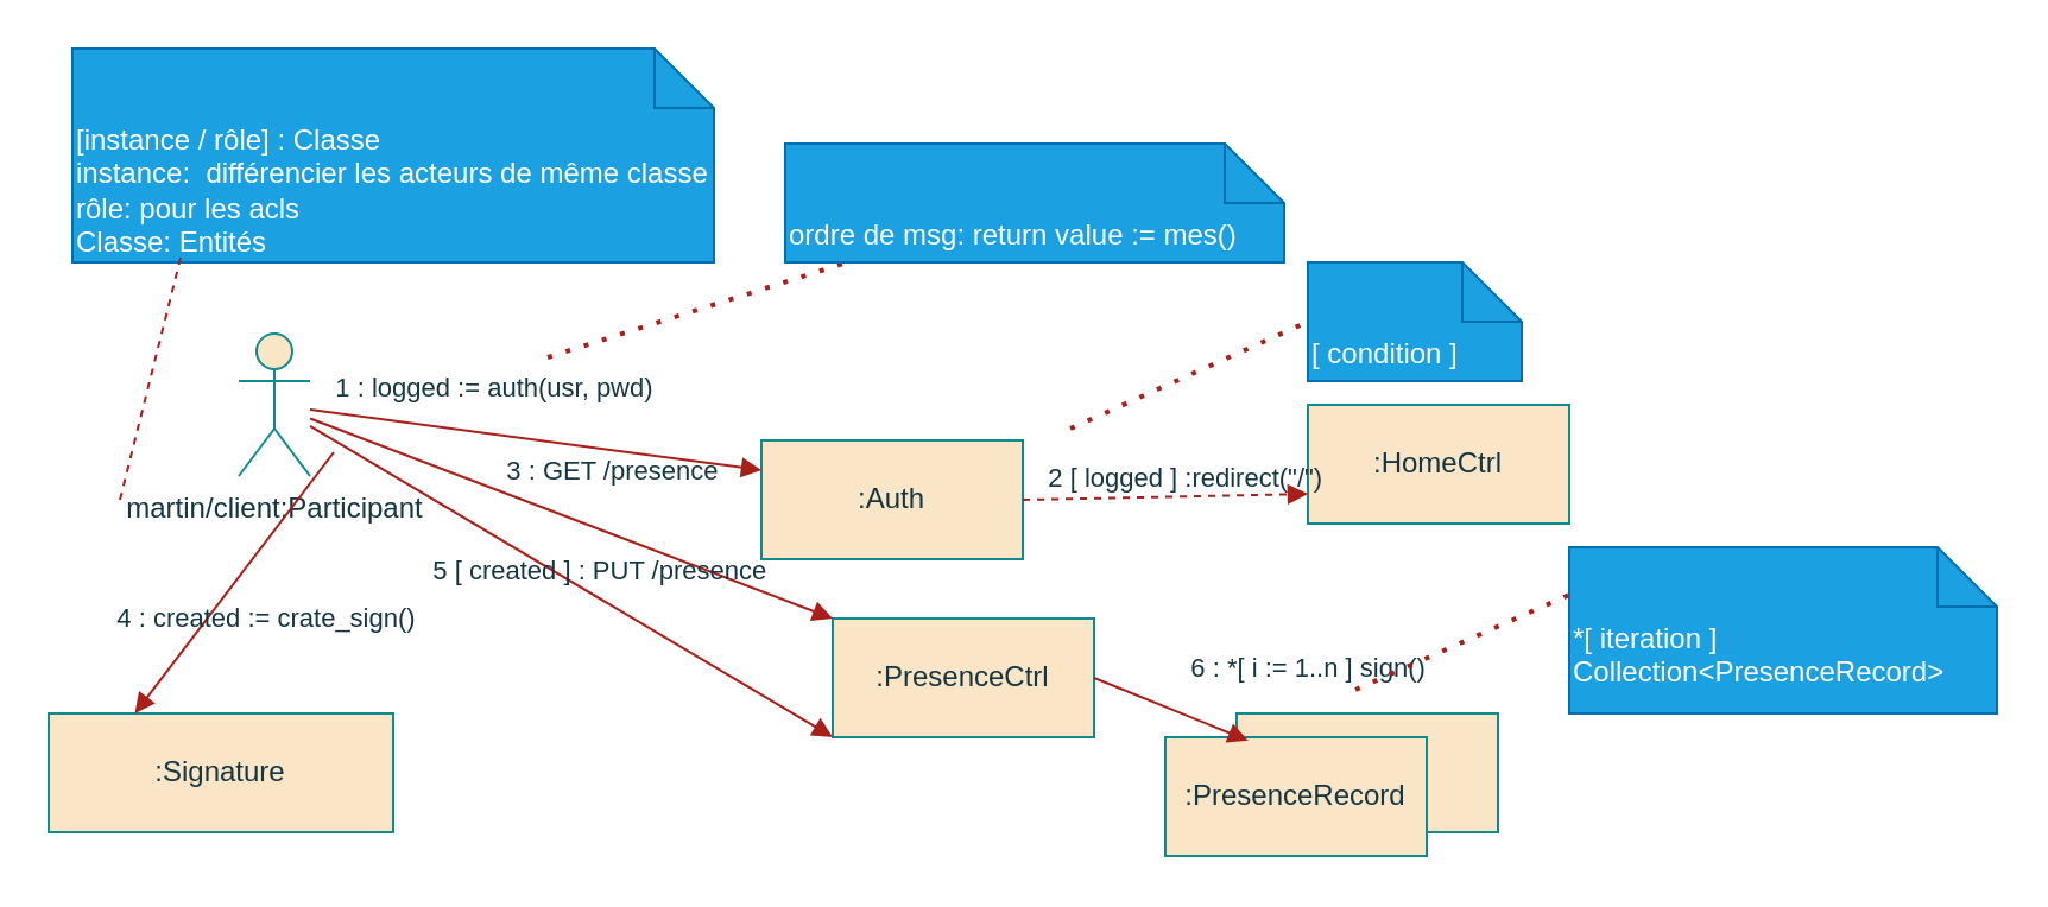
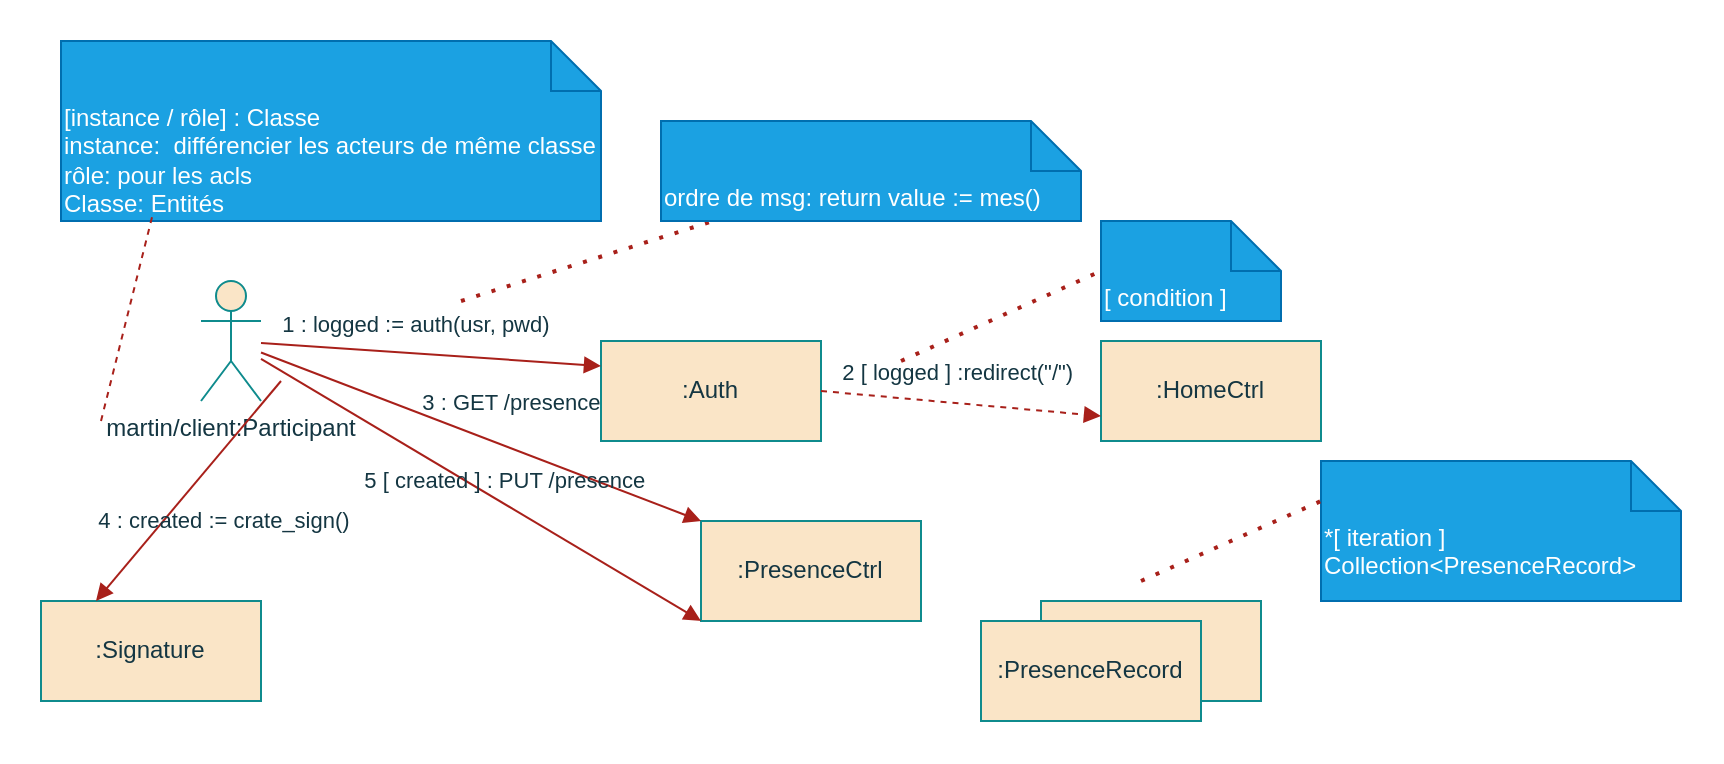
- <mxCell id="5" value=":Auth" style="html=1;whiteSpace=wrap;strokeColor=#0F8B8D;fontColor=#143642;fillColor=#FAE5C7;" vertex="1" parent="1"><mxGeometry x="320" y="185" width="110" height="50" as="geometry" /></mxCell>
+ <mxCell id="5" value=":Auth" style="html=1;whiteSpace=wrap;strokeColor=#0F8B8D;fontColor=#143642;fillColor=#FAE5C7;" vertex="1" parent="1"><mxGeometry x="300" y="170" width="110" height="50" as="geometry" /></mxCell>
- <mxCell id="16" value="&amp;nbsp; &amp;nbsp;6 : *[ i := 1..n ] sign()" style="html=1;verticalAlign=bottom;labelBackgroundColor=none;endArrow=block;endFill=1;endSize=6;align=left;rounded=0;strokeColor=#A8201A;fontColor=#143642;fillColor=#FAE5C7;entryX=0.317;entryY=0.029;entryDx=0;entryDy=0;entryPerimeter=0;exitX=1;exitY=0.5;exitDx=0;exitDy=0;" edge="1" parent="1" source="11" target="15"><mxGeometry x="-0.153" y="7" relative="1" as="geometry"><mxPoint x="280" y="260" as="sourcePoint" /><mxPoint x="500" y="391" as="targetPoint" /><mxPoint as="offset" /></mxGeometry></mxCell>
- <mxCell id="9" value=":Signature" style="html=1;whiteSpace=wrap;strokeColor=#0F8B8D;fontColor=#143642;fillColor=#FAE5C7;" vertex="1" parent="1"><mxGeometry x="20" y="300" width="145" height="50" as="geometry" /></mxCell>
+ <mxCell id="9" value=":Signature" style="html=1;whiteSpace=wrap;strokeColor=#0F8B8D;fontColor=#143642;fillColor=#FAE5C7;" vertex="1" parent="1"><mxGeometry x="20" y="300" width="110" height="50" as="geometry" /></mxCell>
